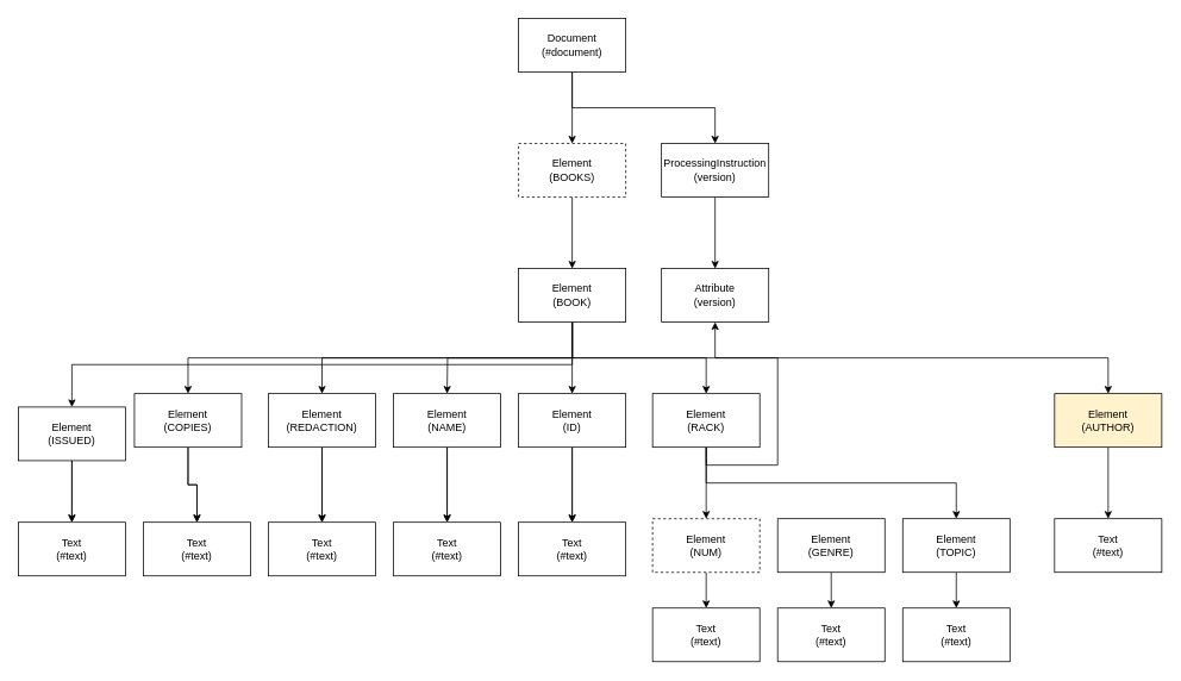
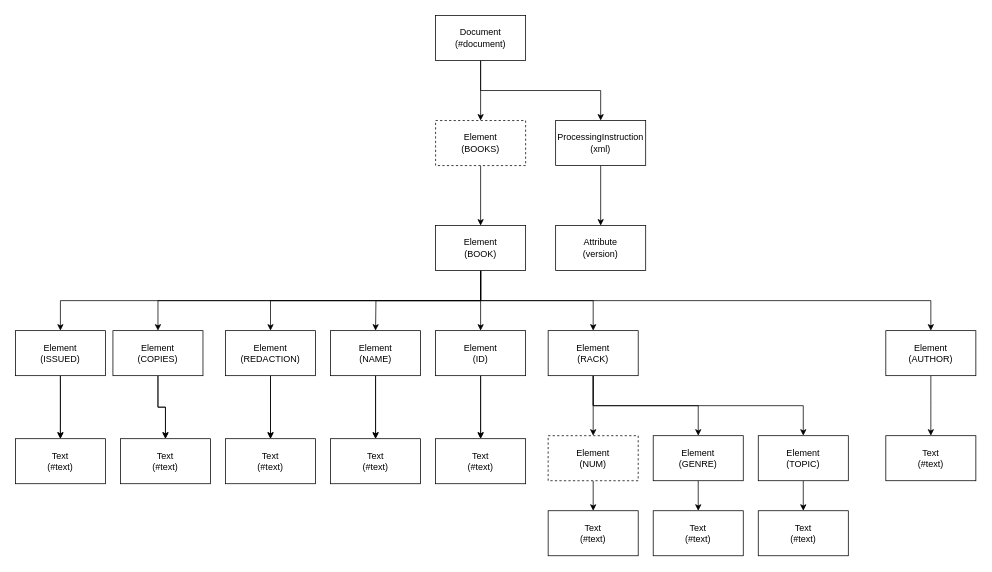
- <mxCell id="33" value="ProcessingInstruction&lt;br&gt;(version)" style="rounded=0;whiteSpace=wrap;html=1;" parent="1" vertex="1"><mxGeometry x="740" y="160" width="120" height="60" as="geometry" /></mxCell>
+ <mxCell id="33" value="ProcessingInstruction&lt;br&gt;(xml)" style="rounded=0;whiteSpace=wrap;html=1;" parent="1" vertex="1"><mxGeometry x="740" y="160" width="120" height="60" as="geometry" /></mxCell>
- <mxCell id="20" value="Element&lt;br&gt;(AUTHOR)" style="rounded=0;whiteSpace=wrap;html=1;fillColor=#fff2cc;" parent="1" vertex="1"><mxGeometry x="1180" y="440" width="120" height="60" as="geometry" /></mxCell>
+ <mxCell id="20" value="Element&lt;br&gt;(AUTHOR)" style="rounded=0;whiteSpace=wrap;html=1;" parent="1" vertex="1"><mxGeometry x="1180" y="440" width="120" height="60" as="geometry" /></mxCell>
- <mxCell id="52" value="Element&lt;br&gt;(ISSUED)" style="rounded=0;whiteSpace=wrap;html=1;" vertex="1" parent="1"><mxGeometry x="20" y="455" width="120" height="60" as="geometry" /></mxCell>
+ <mxCell id="52" value="Element&lt;br&gt;(ISSUED)" style="rounded=0;whiteSpace=wrap;html=1;" vertex="1" parent="1"><mxGeometry x="20" y="440" width="120" height="60" as="geometry" /></mxCell>
- <mxCell id="23" style="edgeStyle=orthogonalEdgeStyle;rounded=0;orthogonalLoop=1;jettySize=auto;html=1;exitX=0.5;exitY=1;exitDx=0;exitDy=0;" parent="1" source="25" target="34" edge="1"><mxGeometry relative="1" as="geometry" /></mxCell>
+ <mxCell id="23" style="edgeStyle=orthogonalEdgeStyle;rounded=0;orthogonalLoop=1;jettySize=auto;html=1;exitX=0.5;exitY=1;exitDx=0;exitDy=0;entryX=0.5;entryY=0;entryDx=0;entryDy=0;" parent="1" source="25" target="30" edge="1"><mxGeometry relative="1" as="geometry" /></mxCell>
